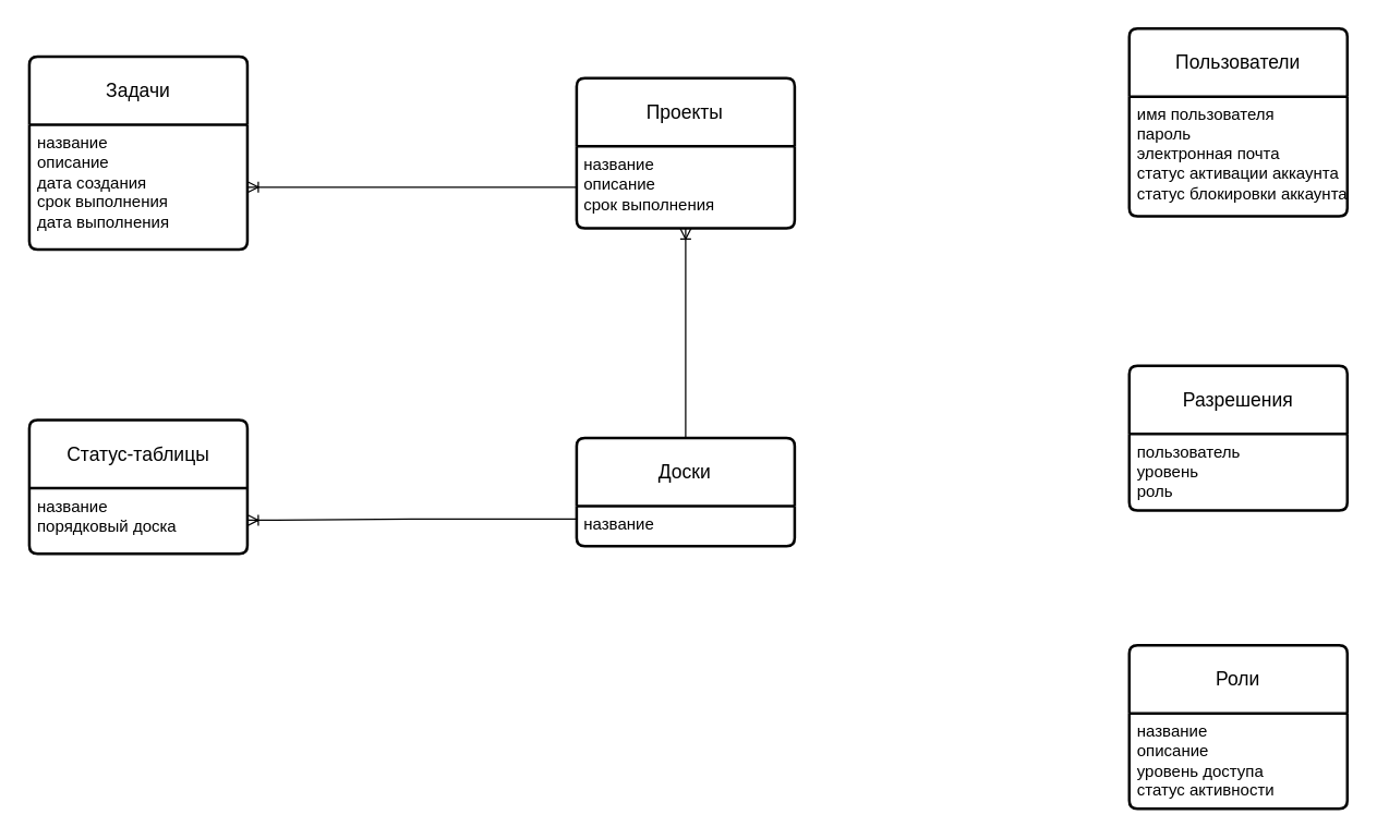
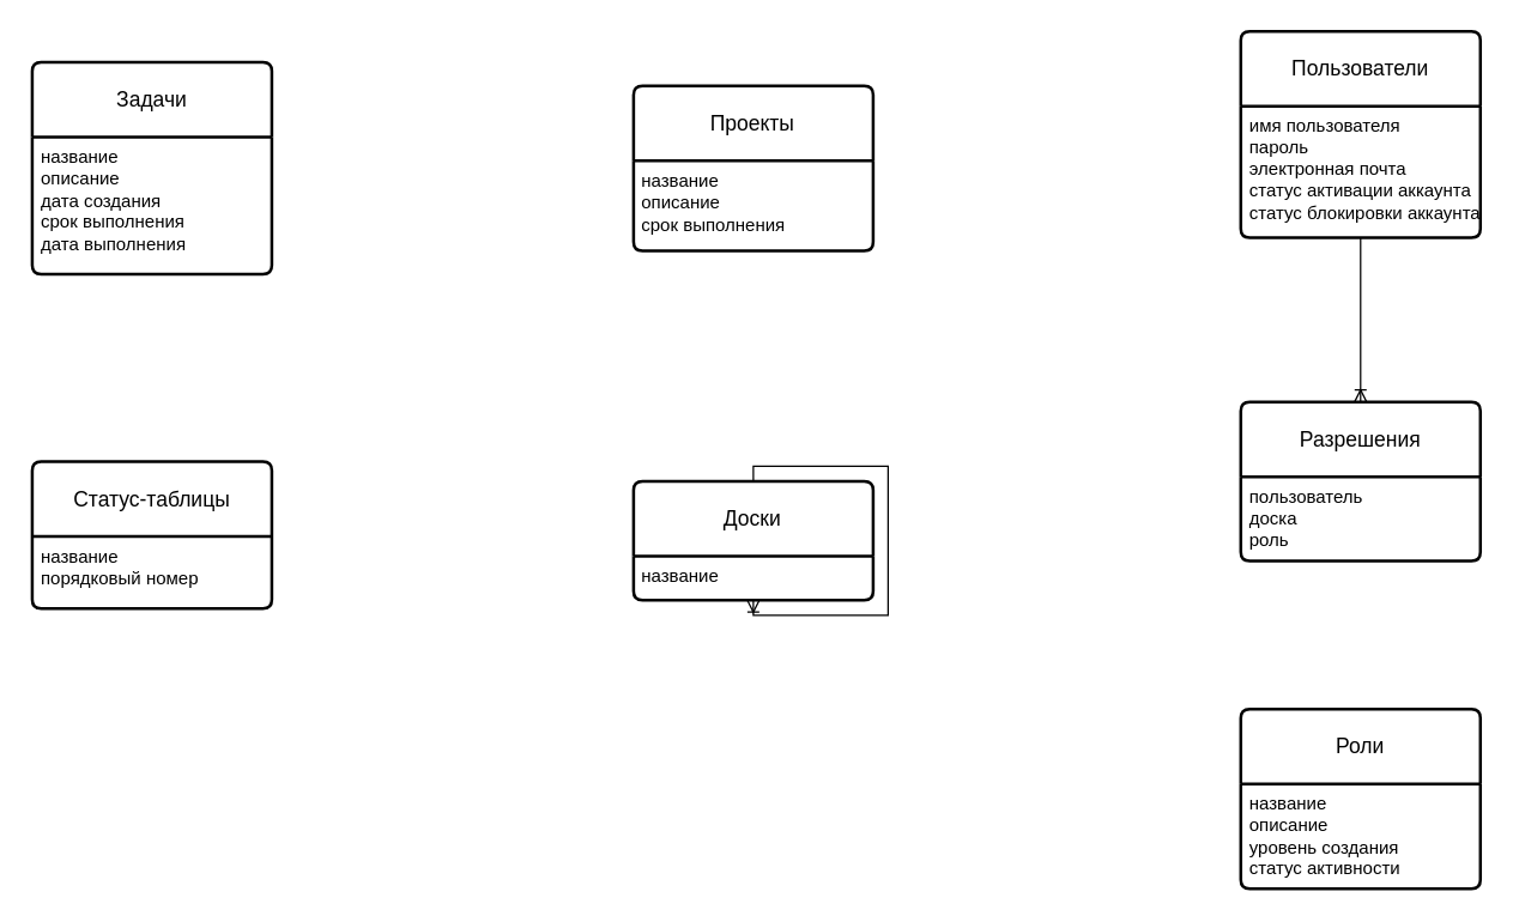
- <mxCell id="16" value="" style="edgeStyle=orthogonalEdgeStyle;fontSize=12;html=1;endArrow=ERoneToMany;rounded=0;exitX=0;exitY=0.5;exitDx=0;exitDy=0;entryX=1;entryY=0.5;entryDx=0;entryDy=0;" parent="1" source="5" target="3" edge="1"><mxGeometry width="100" height="100" relative="1" as="geometry"><mxPoint x="241" y="239" as="sourcePoint" /><mxPoint x="341" y="139" as="targetPoint" /></mxGeometry></mxCell>
+ <mxCell id="19" value="" style="edgeStyle=orthogonalEdgeStyle;fontSize=12;html=1;endArrow=ERoneToMany;rounded=0;exitX=0.5;exitY=1;exitDx=0;exitDy=0;entryX=0.5;entryY=0;entryDx=0;entryDy=0;" parent="1" source="11" target="14" edge="1"><mxGeometry width="100" height="100" relative="1" as="geometry"><mxPoint x="931.137" y="213.377" as="sourcePoint" /><mxPoint x="690.137" y="251.377" as="targetPoint" /></mxGeometry></mxCell>
- <mxCell id="18" value="" style="edgeStyle=orthogonalEdgeStyle;fontSize=12;html=1;endArrow=ERoneToMany;rounded=0;exitX=0.5;exitY=0;exitDx=0;exitDy=0;entryX=0.5;entryY=1;entryDx=0;entryDy=0;" parent="1" source="8" target="5" edge="1"><mxGeometry width="100" height="100" relative="1" as="geometry"><mxPoint x="454.757" y="225.187" as="sourcePoint" /><mxPoint x="213.757" y="225.187" as="targetPoint" /></mxGeometry></mxCell>
+ <mxCell id="18" value="" style="edgeStyle=orthogonalEdgeStyle;fontSize=12;html=1;endArrow=ERoneToMany;rounded=0;exitX=0.5;exitY=0;exitDx=0;exitDy=0;" parent="1" source="8" target="9" edge="1"><mxGeometry width="100" height="100" relative="1" as="geometry"><mxPoint x="454.757" y="225.187" as="sourcePoint" /><mxPoint x="213.757" y="225.187" as="targetPoint" /></mxGeometry></mxCell>
- <mxCell id="15" value="пользователь&lt;div&gt;уровень&lt;/div&gt;&lt;div&gt;роль&lt;/div&gt;" style="align=left;strokeColor=none;fillColor=none;spacingLeft=4;fontSize=12;verticalAlign=top;resizable=0;rotatable=0;part=1;html=1;" parent="14" vertex="1"><mxGeometry y="50" width="160" height="56.29" as="geometry" /></mxCell>
+ <mxCell id="15" value="пользователь&lt;div&gt;доска&lt;/div&gt;&lt;div&gt;роль&lt;/div&gt;" style="align=left;strokeColor=none;fillColor=none;spacingLeft=4;fontSize=12;verticalAlign=top;resizable=0;rotatable=0;part=1;html=1;" parent="14" vertex="1"><mxGeometry y="50" width="160" height="56.29" as="geometry" /></mxCell>
- <mxCell id="7" value="название&lt;div&gt;порядковый доска&lt;/div&gt;" style="align=left;strokeColor=none;fillColor=none;spacingLeft=4;fontSize=12;verticalAlign=top;resizable=0;rotatable=0;part=1;html=1;" parent="6" vertex="1"><mxGeometry y="50" width="160" height="48.16" as="geometry" /></mxCell>
+ <mxCell id="7" value="название&lt;div&gt;порядковый номер&lt;/div&gt;" style="align=left;strokeColor=none;fillColor=none;spacingLeft=4;fontSize=12;verticalAlign=top;resizable=0;rotatable=0;part=1;html=1;" parent="6" vertex="1"><mxGeometry y="50" width="160" height="48.16" as="geometry" /></mxCell>
- <mxCell id="17" value="" style="edgeStyle=orthogonalEdgeStyle;fontSize=12;html=1;endArrow=ERoneToMany;rounded=0;exitX=0;exitY=0.75;exitDx=0;exitDy=0;entryX=1;entryY=0.75;entryDx=0;entryDy=0;" parent="1" source="8" target="6" edge="1"><mxGeometry width="100" height="100" relative="1" as="geometry"><mxPoint x="480.817" y="281.437" as="sourcePoint" /><mxPoint x="239.817" y="272.437" as="targetPoint" /></mxGeometry></mxCell>
- <mxCell id="13" value="название&lt;div&gt;описание&lt;/div&gt;&lt;div&gt;уровень доступа&lt;/div&gt;&lt;div&gt;статус активности&lt;/div&gt;" style="align=left;strokeColor=none;fillColor=none;spacingLeft=4;fontSize=12;verticalAlign=top;resizable=0;rotatable=0;part=1;html=1;" parent="12" vertex="1"><mxGeometry y="50" width="160" height="70" as="geometry" /></mxCell>
+ <mxCell id="13" value="название&lt;div&gt;описание&lt;/div&gt;&lt;div&gt;уровень создания&lt;/div&gt;&lt;div&gt;статус активности&lt;/div&gt;" style="align=left;strokeColor=none;fillColor=none;spacingLeft=4;fontSize=12;verticalAlign=top;resizable=0;rotatable=0;part=1;html=1;" parent="12" vertex="1"><mxGeometry y="50" width="160" height="70" as="geometry" /></mxCell>
